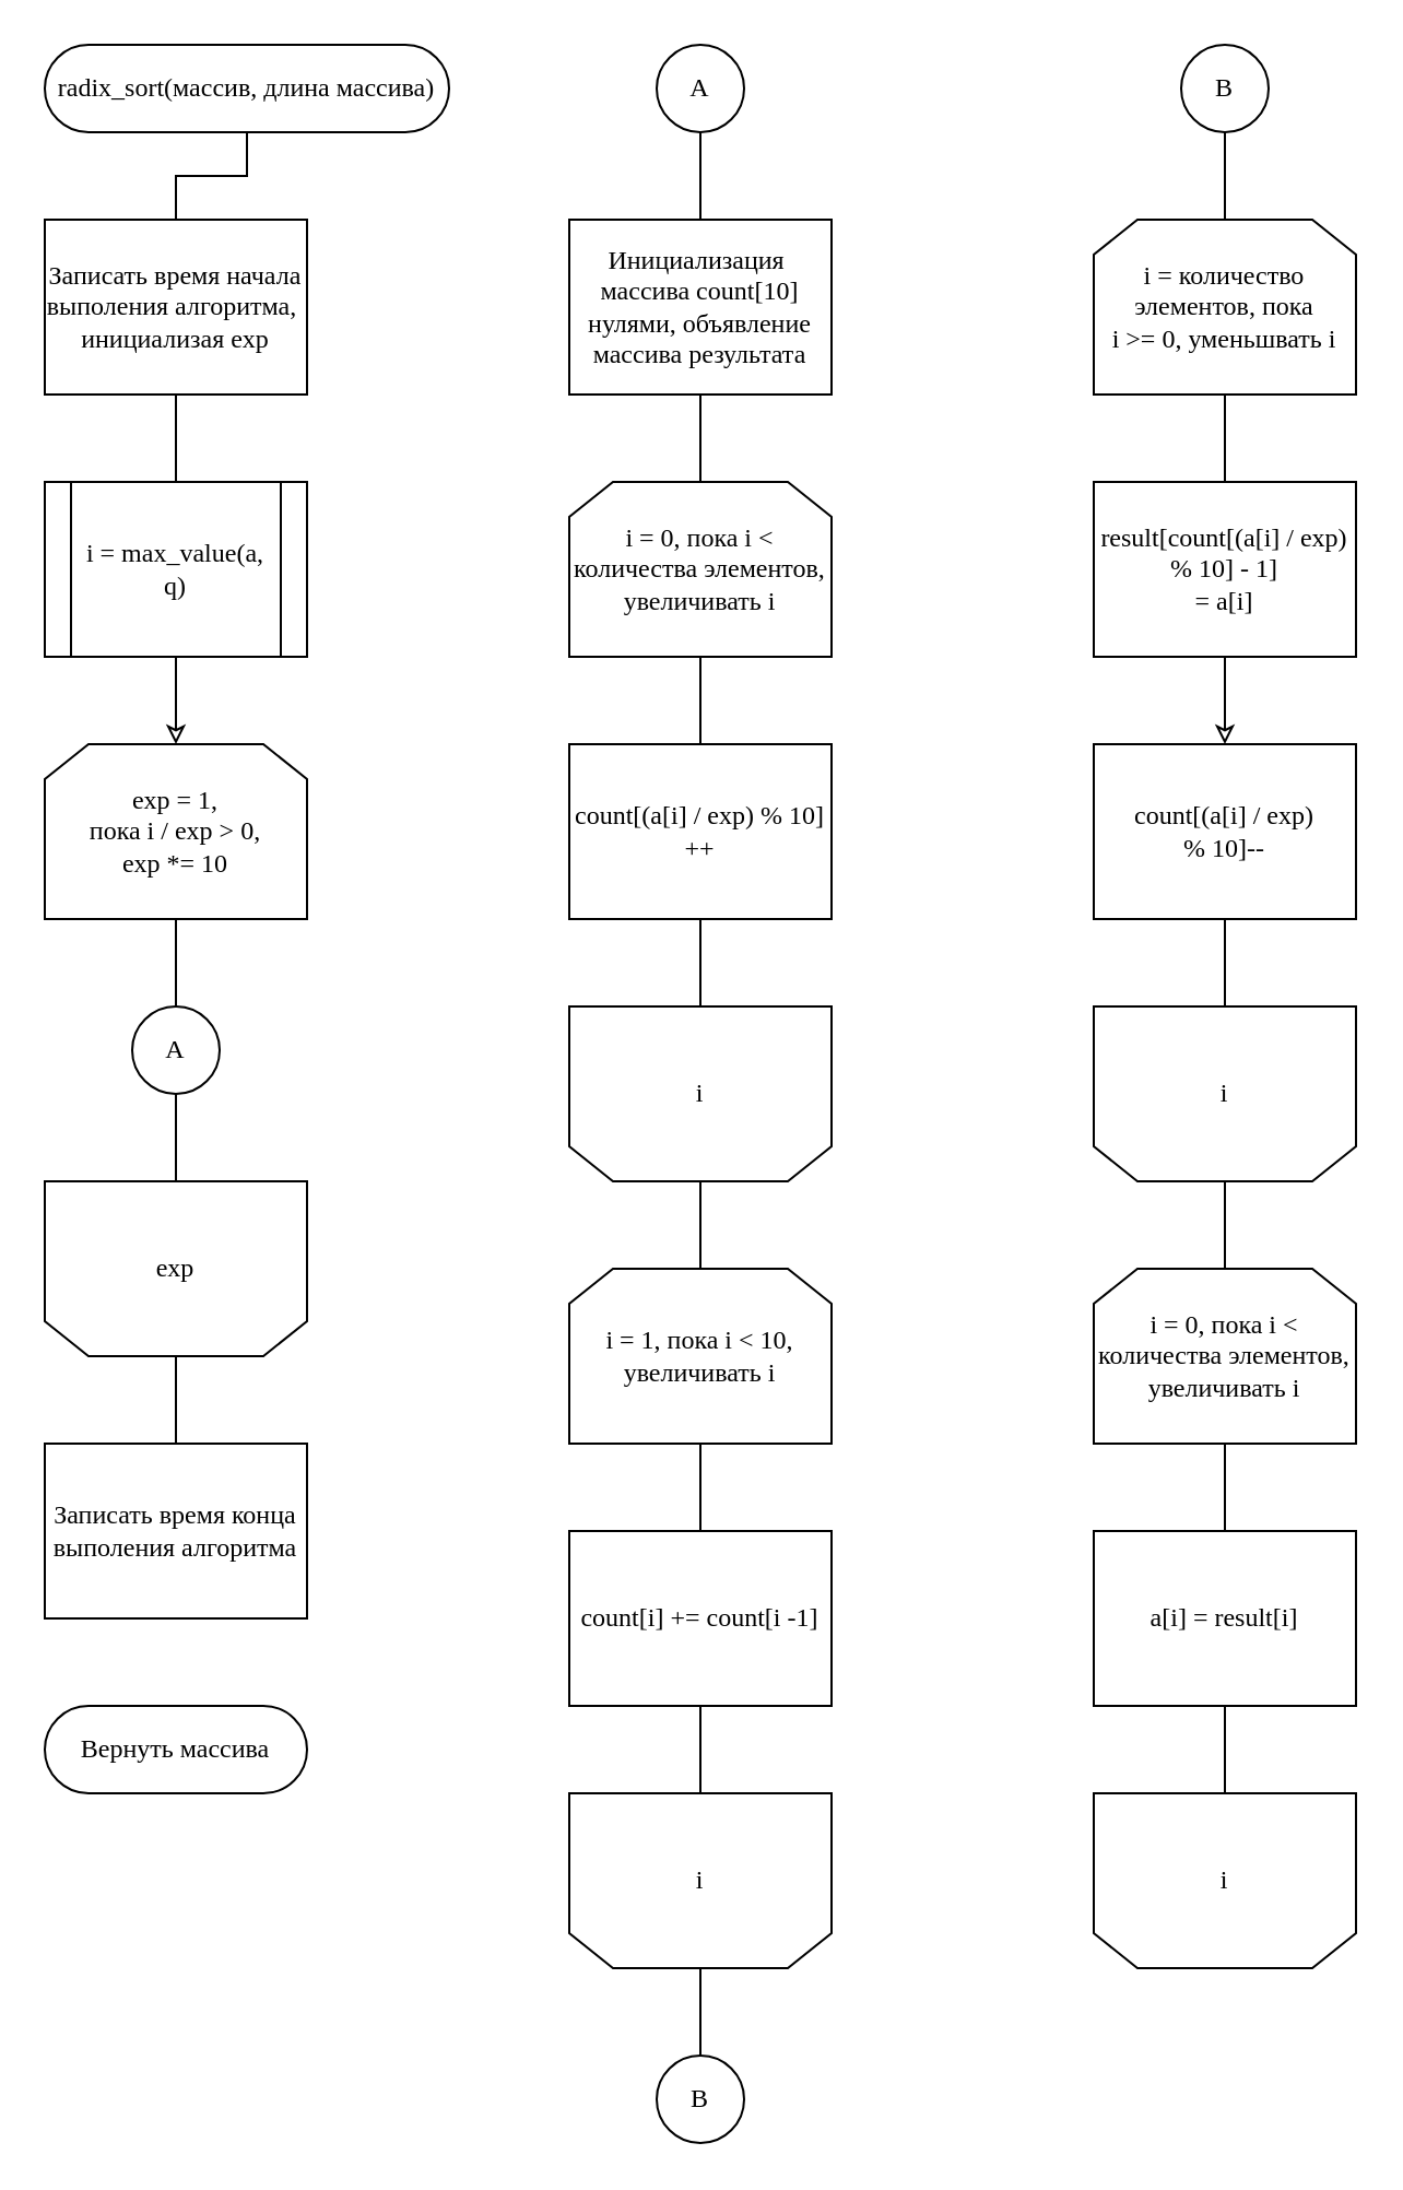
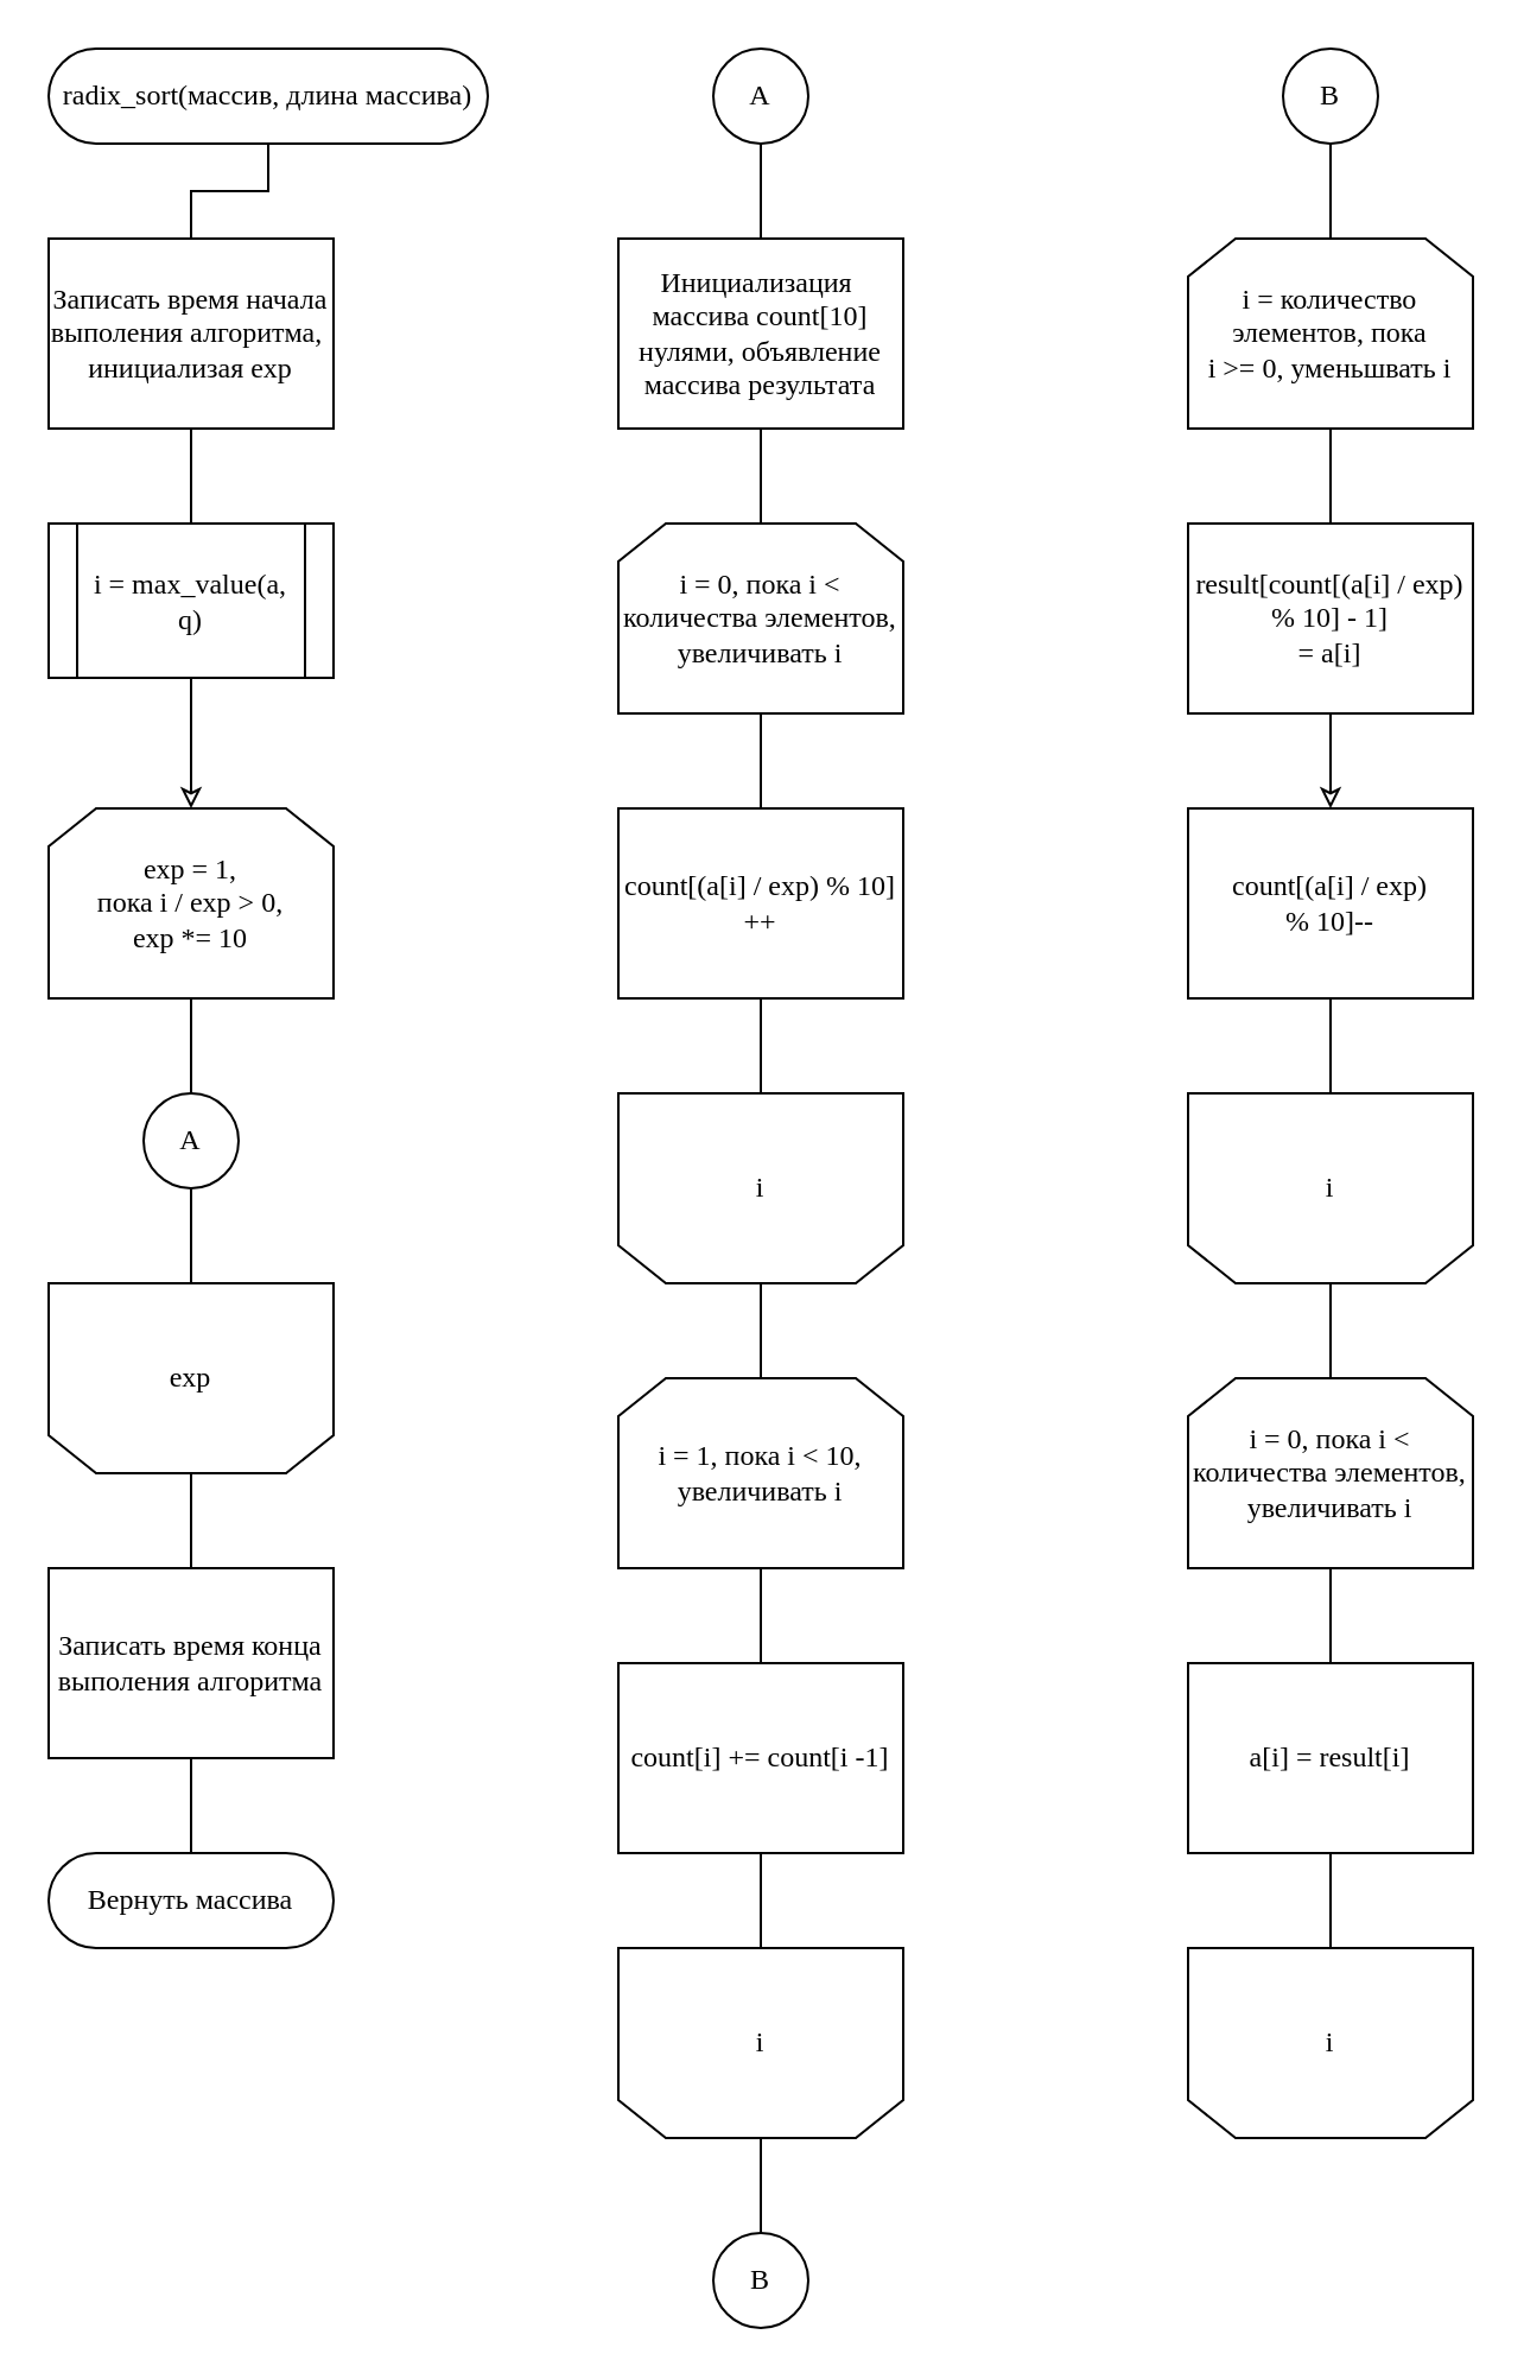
- <mxCell id="5" value="&lt;div&gt;i = max_value(a, q)&lt;/div&gt;" style="shape=process;whiteSpace=wrap;html=1;backgroundOutline=1;fontFamily=Times New Roman;" parent="1" vertex="1"><mxGeometry x="20" y="220" width="120" height="80" as="geometry" /></mxCell>
+ <mxCell id="5" value="&lt;div&gt;i = max_value(a, q)&lt;/div&gt;" style="shape=process;whiteSpace=wrap;html=1;backgroundOutline=1;fontFamily=Times New Roman;" parent="1" vertex="1"><mxGeometry x="20" y="220" width="120" height="65" as="geometry" /></mxCell>
+ <mxCell id="22" style="edgeStyle=orthogonalEdgeStyle;rounded=0;orthogonalLoop=1;jettySize=auto;html=1;exitX=0.5;exitY=1;exitDx=0;exitDy=0;entryX=0.5;entryY=0.5;entryDx=0;entryDy=-20;entryPerimeter=0;endArrow=none;endFill=0;fontFamily=Times New Roman;" parent="1" source="14" target="15" edge="1"><mxGeometry relative="1" as="geometry" /></mxCell>
